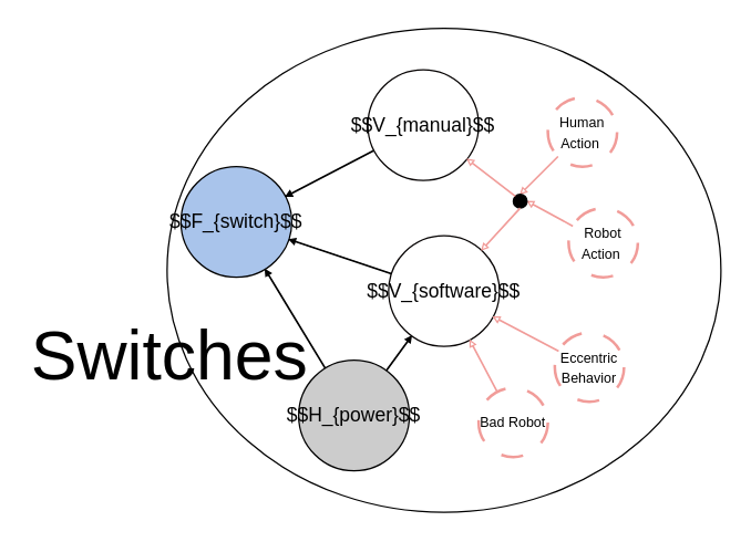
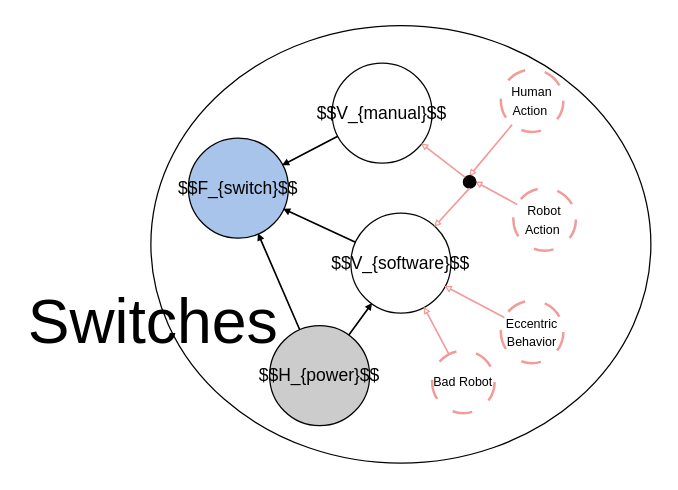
- <mxCell id="11" value="&lt;font style=&quot;font-size: 10px;&quot;&gt;Human Action&amp;nbsp;&lt;/font&gt;" style="ellipse;whiteSpace=wrap;html=1;aspect=fixed;fillColor=#FFFFFF;strokeColor=#F19C99;strokeWidth=2;dashed=1;dashPattern=8 8;" vertex="1" parent="1"><mxGeometry x="395" y="70" width="50" height="50" as="geometry" /></mxCell>
+ <mxCell id="11" value="&lt;font style=&quot;font-size: 10px;&quot;&gt;Human Action&amp;nbsp;&lt;/font&gt;" style="ellipse;whiteSpace=wrap;html=1;aspect=fixed;fillColor=#FFFFFF;strokeColor=#F19C99;strokeWidth=2;dashed=1;dashPattern=8 8;" vertex="1" parent="1"><mxGeometry x="400" y="55" width="50" height="50" as="geometry" /></mxCell>
- <mxCell id="4" value="&lt;font style=&quot;font-size: 14px;&quot;&gt;$$F_{switch}$$&lt;/font&gt;" style="ellipse;whiteSpace=wrap;html=1;aspect=fixed;fillColor=#A9C4EB;" vertex="1" parent="1"><mxGeometry x="130" y="120" width="80" height="80" as="geometry" /></mxCell>
+ <mxCell id="4" value="&lt;font style=&quot;font-size: 14px;&quot;&gt;$$F_{switch}$$&lt;/font&gt;" style="ellipse;whiteSpace=wrap;html=1;aspect=fixed;fillColor=#A9C4EB;" vertex="1" parent="1"><mxGeometry x="150" y="110" width="80" height="80" as="geometry" /></mxCell>
